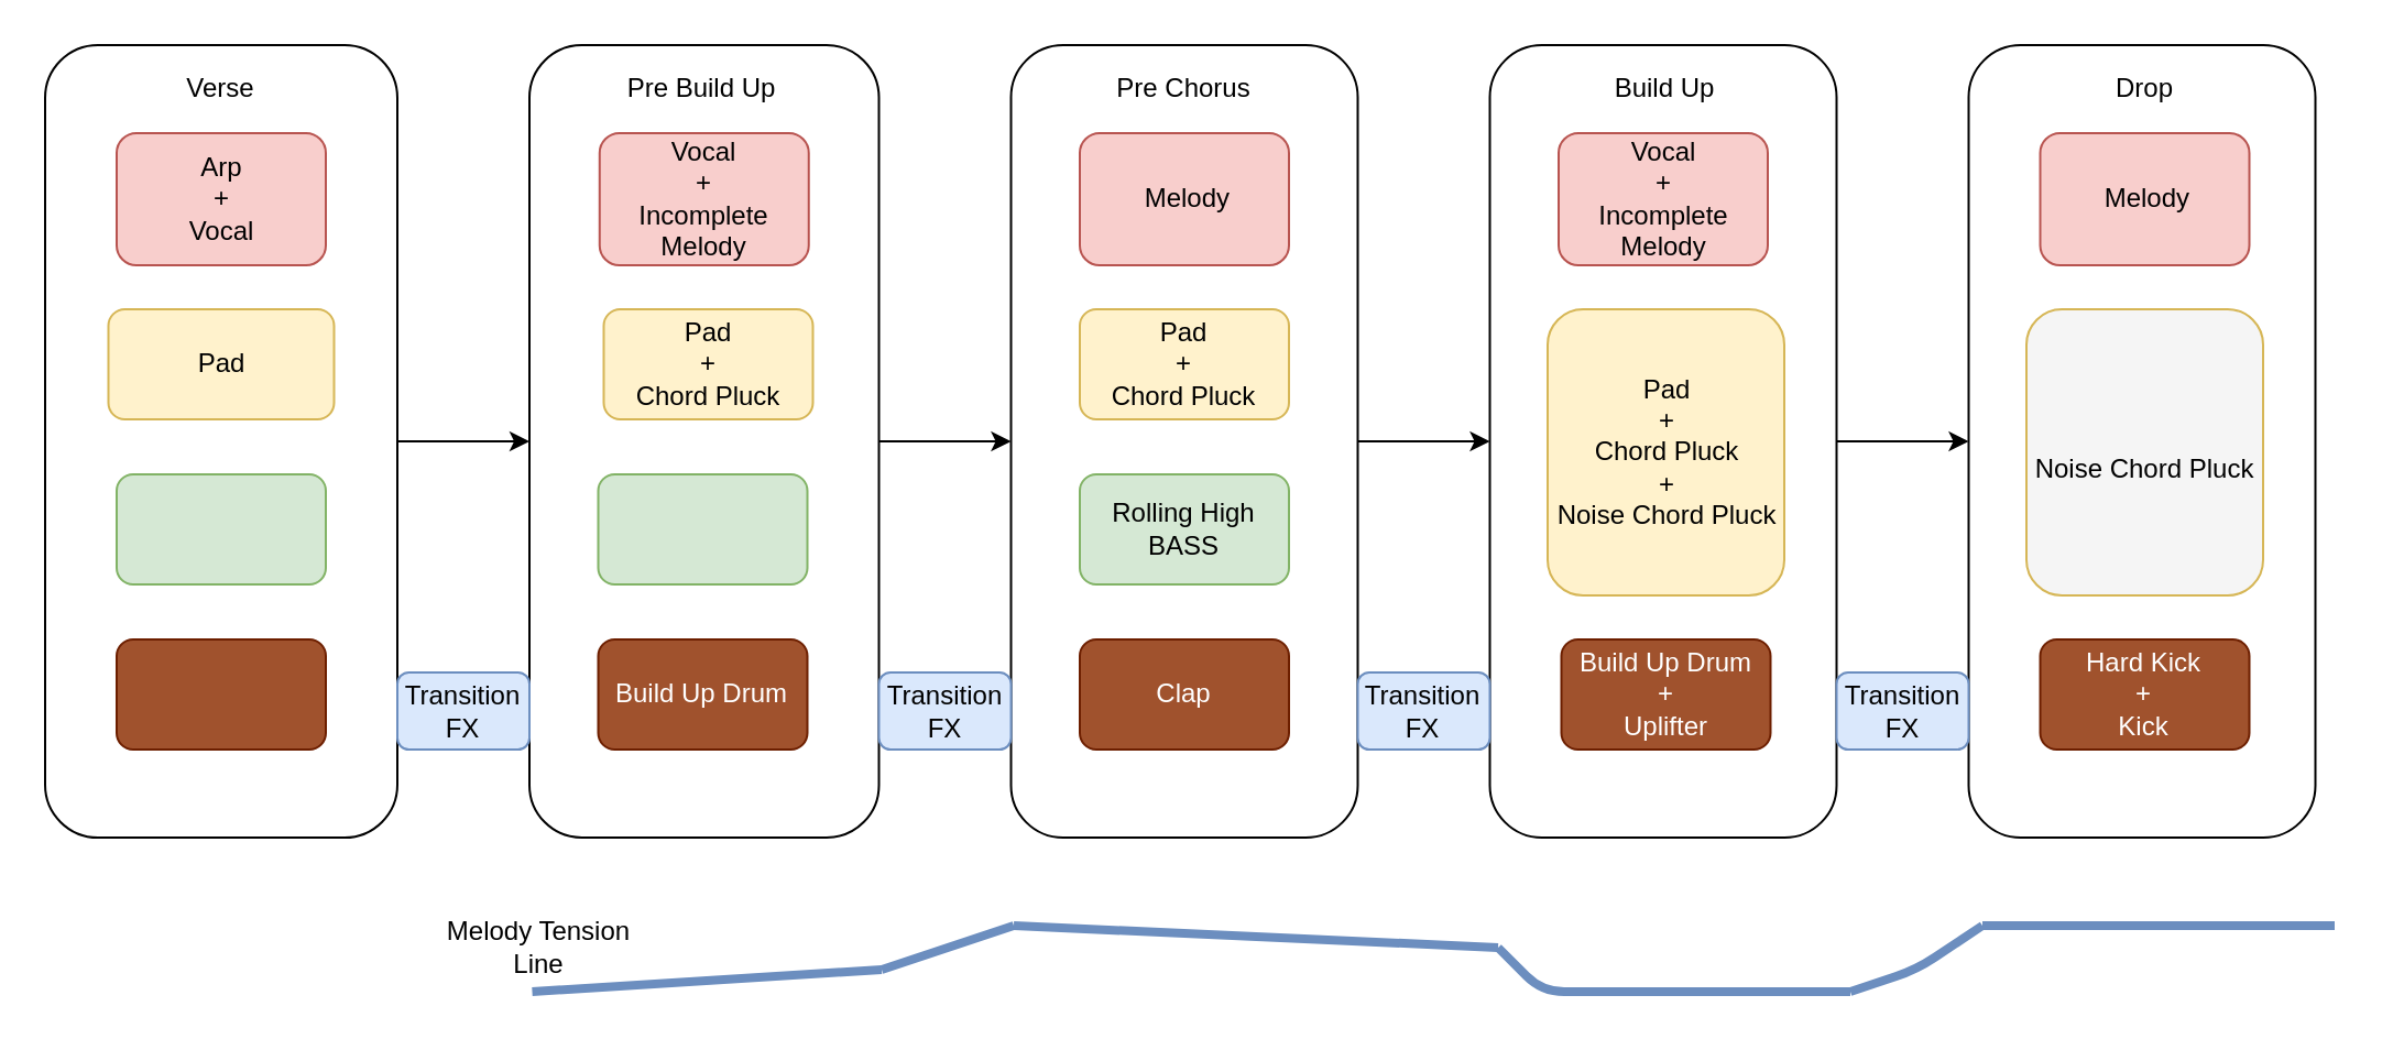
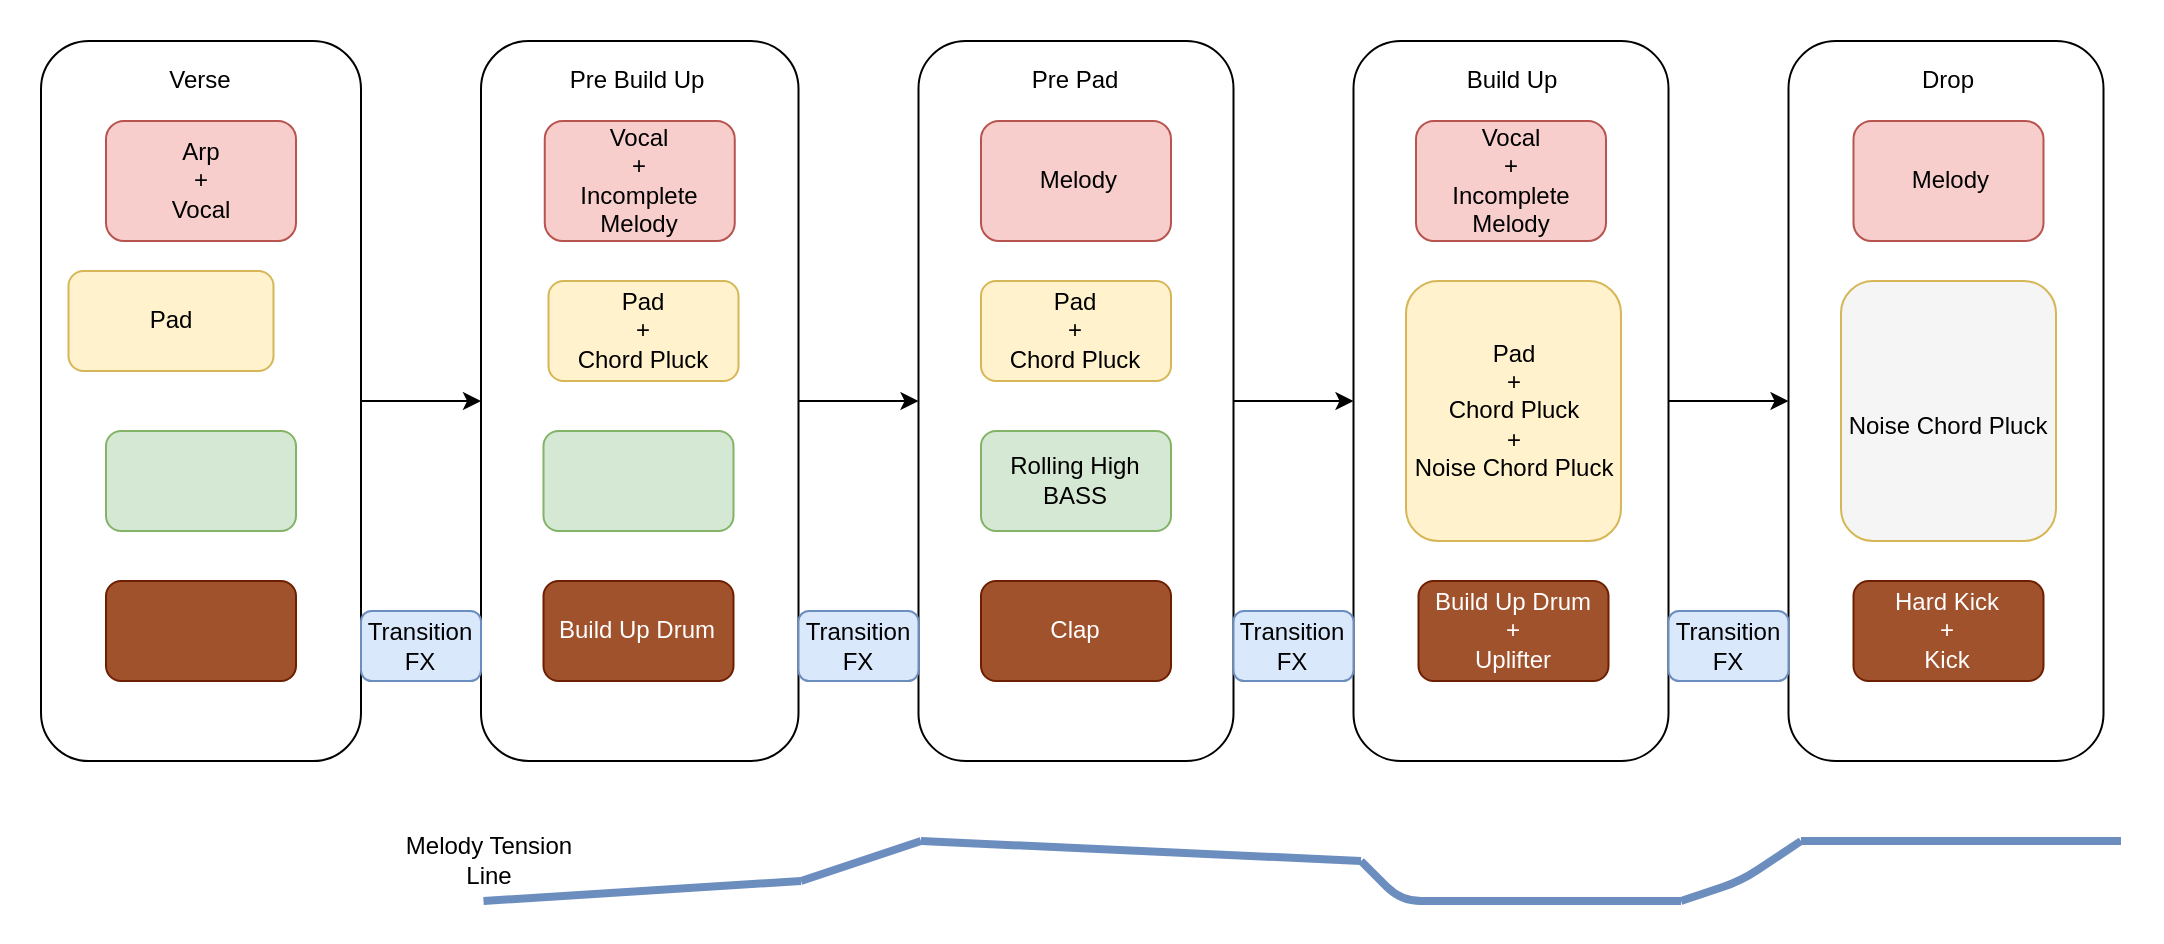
- <mxCell id="13" value="Pre Chorus" style="text;html=1;strokeColor=none;fillColor=none;align=center;verticalAlign=middle;whiteSpace=wrap;rounded=0;" parent="1" vertex="1"><mxGeometry x="502" y="30" width="71" height="20" as="geometry" /></mxCell>
+ <mxCell id="13" value="Pre Pad" style="text;html=1;strokeColor=none;fillColor=none;align=center;verticalAlign=middle;whiteSpace=wrap;rounded=0;" parent="1" vertex="1"><mxGeometry x="502" y="30" width="71" height="20" as="geometry" /></mxCell>
- <mxCell id="6" value="Pad" style="rounded=1;whiteSpace=wrap;html=1;fillColor=#fff2cc;strokeColor=#d6b656;" parent="1" vertex="1"><mxGeometry x="48.75" y="140" width="102.5" height="50" as="geometry" /></mxCell>
+ <mxCell id="6" value="Pad" style="rounded=1;whiteSpace=wrap;html=1;fillColor=#fff2cc;strokeColor=#d6b656;" parent="1" vertex="1"><mxGeometry x="33.75" y="135" width="102.5" height="50" as="geometry" /></mxCell>
